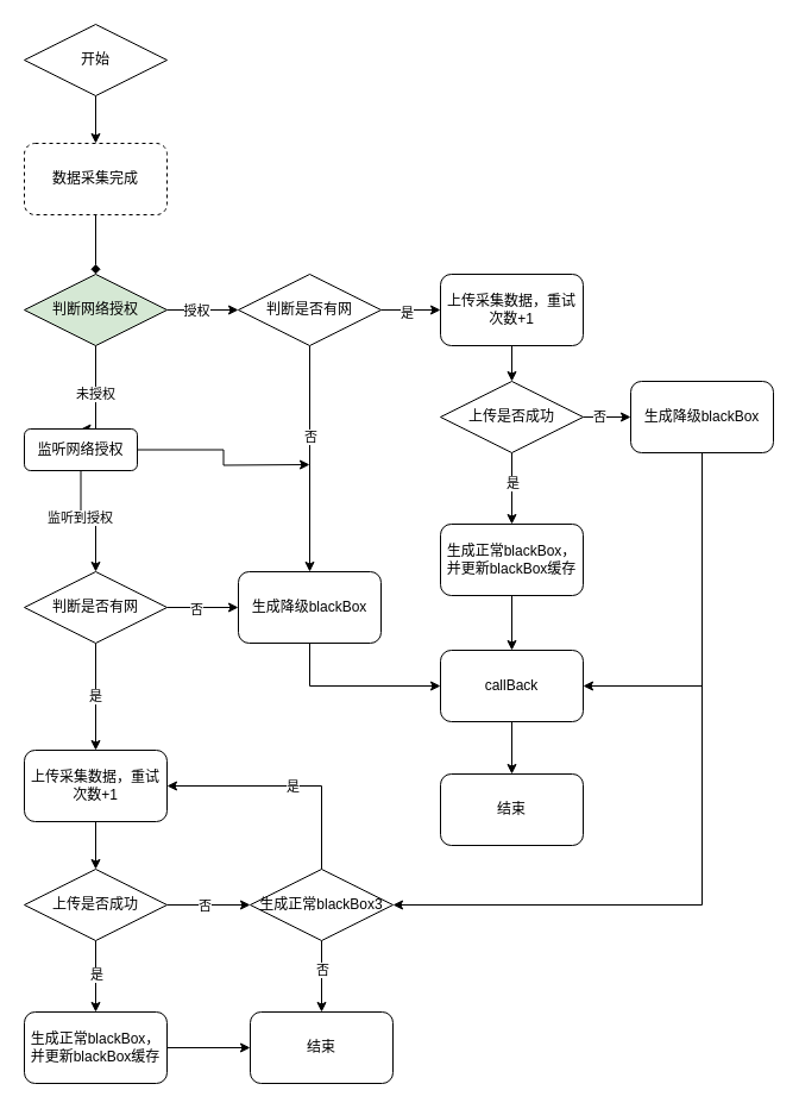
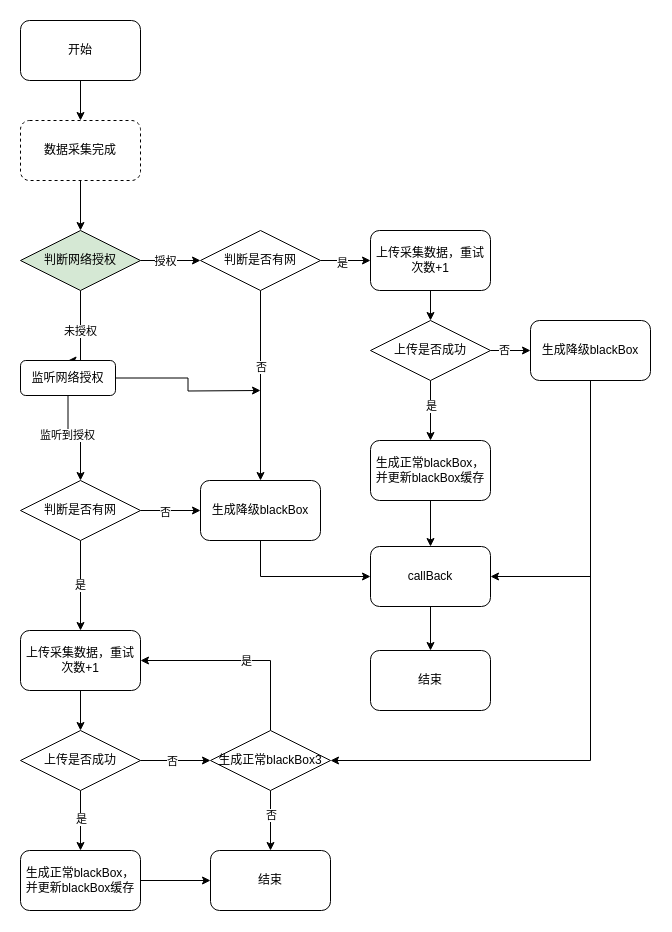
- <mxCell id="3" value="开始" style="rhombus;whiteSpace=wrap;html=1;" vertex="1" parent="1"><mxGeometry x="20" y="20" width="120" height="60" as="geometry" /></mxCell>
+ <mxCell id="3" value="开始" style="rounded=1;whiteSpace=wrap;html=1;" vertex="1" parent="1"><mxGeometry x="20" y="20" width="120" height="60" as="geometry" /></mxCell>
- <mxCell id="4" style="edgeStyle=orthogonalEdgeStyle;rounded=0;orthogonalLoop=1;jettySize=auto;html=1;exitX=0.5;exitY=1;exitDx=0;exitDy=0;entryX=0.5;entryY=0;entryDx=0;entryDy=0;endArrow=diamond;" edge="1" parent="1" source="5" target="9"><mxGeometry relative="1" as="geometry" /></mxCell>
+ <mxCell id="4" style="edgeStyle=orthogonalEdgeStyle;rounded=0;orthogonalLoop=1;jettySize=auto;html=1;exitX=0.5;exitY=1;exitDx=0;exitDy=0;entryX=0.5;entryY=0;entryDx=0;entryDy=0;" edge="1" parent="1" source="5" target="9"><mxGeometry relative="1" as="geometry" /></mxCell>
